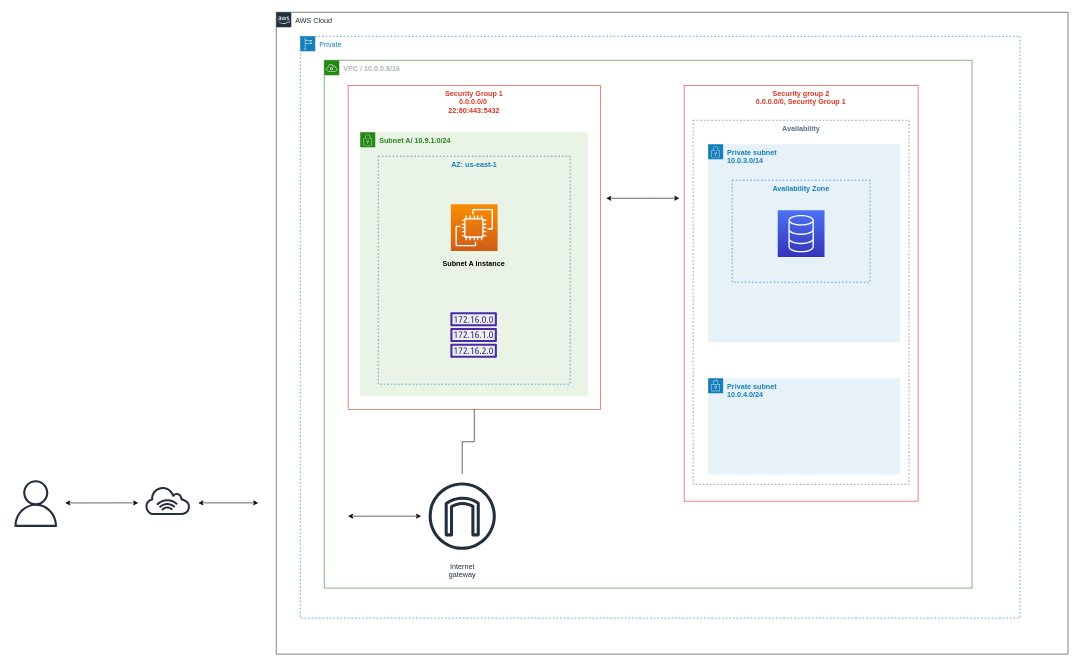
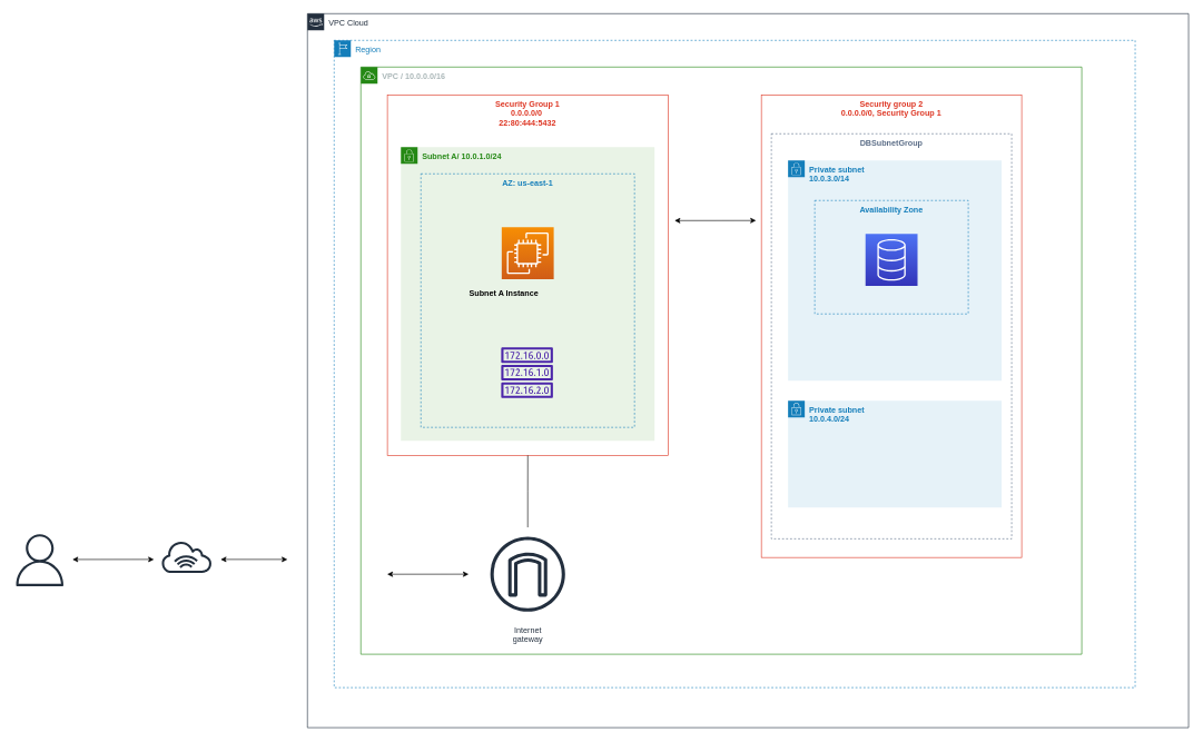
- <mxCell id="5" value="AWS Cloud" style="points=[[0,0],[0.25,0],[0.5,0],[0.75,0],[1,0],[1,0.25],[1,0.5],[1,0.75],[1,1],[0.75,1],[0.5,1],[0.25,1],[0,1],[0,0.75],[0,0.5],[0,0.25]];outlineConnect=0;gradientColor=none;html=1;whiteSpace=wrap;fontSize=12;fontStyle=0;container=1;pointerEvents=0;collapsible=0;recursiveResize=0;shape=mxgraph.aws4.group;grIcon=mxgraph.aws4.group_aws_cloud_alt;strokeColor=#232F3E;fillColor=none;verticalAlign=top;align=left;spacingLeft=30;fontColor=#232F3E;dashed=0;" parent="1" vertex="1"><mxGeometry x="460" y="20" width="1320" height="1070" as="geometry" /></mxCell>
+ <mxCell id="5" value="VPC Cloud" style="points=[[0,0],[0.25,0],[0.5,0],[0.75,0],[1,0],[1,0.25],[1,0.5],[1,0.75],[1,1],[0.75,1],[0.5,1],[0.25,1],[0,1],[0,0.75],[0,0.5],[0,0.25]];outlineConnect=0;gradientColor=none;html=1;whiteSpace=wrap;fontSize=12;fontStyle=0;container=1;pointerEvents=0;collapsible=0;recursiveResize=0;shape=mxgraph.aws4.group;grIcon=mxgraph.aws4.group_aws_cloud_alt;strokeColor=#232F3E;fillColor=none;verticalAlign=top;align=left;spacingLeft=30;fontColor=#232F3E;dashed=0;" parent="1" vertex="1"><mxGeometry x="460" y="20" width="1320" height="1070" as="geometry" /></mxCell>
- <mxCell id="6" value="Private" style="points=[[0,0],[0.25,0],[0.5,0],[0.75,0],[1,0],[1,0.25],[1,0.5],[1,0.75],[1,1],[0.75,1],[0.5,1],[0.25,1],[0,1],[0,0.75],[0,0.5],[0,0.25]];outlineConnect=0;gradientColor=none;html=1;whiteSpace=wrap;fontSize=12;fontStyle=0;container=1;pointerEvents=0;collapsible=0;recursiveResize=0;shape=mxgraph.aws4.group;grIcon=mxgraph.aws4.group_region;strokeColor=#147EBA;fillColor=none;verticalAlign=top;align=left;spacingLeft=30;fontColor=#147EBA;dashed=1;" parent="5" vertex="1"><mxGeometry x="40" y="40" width="1200" height="970" as="geometry" /></mxCell>
+ <mxCell id="6" value="Region" style="points=[[0,0],[0.25,0],[0.5,0],[0.75,0],[1,0],[1,0.25],[1,0.5],[1,0.75],[1,1],[0.75,1],[0.5,1],[0.25,1],[0,1],[0,0.75],[0,0.5],[0,0.25]];outlineConnect=0;gradientColor=none;html=1;whiteSpace=wrap;fontSize=12;fontStyle=0;container=1;pointerEvents=0;collapsible=0;recursiveResize=0;shape=mxgraph.aws4.group;grIcon=mxgraph.aws4.group_region;strokeColor=#147EBA;fillColor=none;verticalAlign=top;align=left;spacingLeft=30;fontColor=#147EBA;dashed=1;" parent="5" vertex="1"><mxGeometry x="40" y="40" width="1200" height="970" as="geometry" /></mxCell>
- <mxCell id="7" value="&lt;b&gt;VPC / 10.0.0.8/16&lt;/b&gt;" style="points=[[0,0],[0.25,0],[0.5,0],[0.75,0],[1,0],[1,0.25],[1,0.5],[1,0.75],[1,1],[0.75,1],[0.5,1],[0.25,1],[0,1],[0,0.75],[0,0.5],[0,0.25]];outlineConnect=0;gradientColor=none;html=1;whiteSpace=wrap;fontSize=12;fontStyle=0;container=1;pointerEvents=0;collapsible=0;recursiveResize=0;shape=mxgraph.aws4.group;grIcon=mxgraph.aws4.group_vpc;strokeColor=#248814;fillColor=none;verticalAlign=top;align=left;spacingLeft=30;fontColor=#AAB7B8;dashed=0;" parent="6" vertex="1"><mxGeometry x="40" y="40" width="1080" height="880" as="geometry" /></mxCell>
+ <mxCell id="7" value="&lt;b&gt;VPC / 10.0.0.0/16&lt;/b&gt;" style="points=[[0,0],[0.25,0],[0.5,0],[0.75,0],[1,0],[1,0.25],[1,0.5],[1,0.75],[1,1],[0.75,1],[0.5,1],[0.25,1],[0,1],[0,0.75],[0,0.5],[0,0.25]];outlineConnect=0;gradientColor=none;html=1;whiteSpace=wrap;fontSize=12;fontStyle=0;container=1;pointerEvents=0;collapsible=0;recursiveResize=0;shape=mxgraph.aws4.group;grIcon=mxgraph.aws4.group_vpc;strokeColor=#248814;fillColor=none;verticalAlign=top;align=left;spacingLeft=30;fontColor=#AAB7B8;dashed=0;" parent="6" vertex="1"><mxGeometry x="40" y="40" width="1080" height="880" as="geometry" /></mxCell>
- <mxCell id="13" value="Security Group 1&#10;0.0.0.0/0 &#10;22:80:443:5432&#10; &#10;" style="fillColor=none;strokeColor=#DD3522;verticalAlign=top;fontStyle=1;fontColor=#DD3522;" parent="7" vertex="1"><mxGeometry x="39.75" y="42" width="420.5" height="540" as="geometry" /></mxCell>
+ <mxCell id="13" value="Security Group 1&#10;0.0.0.0/0 &#10;22:80:444:5432&#10; &#10;" style="fillColor=none;strokeColor=#DD3522;verticalAlign=top;fontStyle=1;fontColor=#DD3522;" parent="7" vertex="1"><mxGeometry x="39.75" y="42" width="420.5" height="540" as="geometry" /></mxCell>
- <mxCell id="9" value="Availability" style="fillColor=none;strokeColor=#5A6C86;dashed=1;verticalAlign=top;fontStyle=1;fontColor=#5A6C86;" vertex="1" parent="7"><mxGeometry x="615" y="100" width="360" height="607" as="geometry" /></mxCell>
+ <mxCell id="9" value="DBSubnetGroup" style="fillColor=none;strokeColor=#5A6C86;dashed=1;verticalAlign=top;fontStyle=1;fontColor=#5A6C86;" vertex="1" parent="7"><mxGeometry x="615" y="100" width="360" height="607" as="geometry" /></mxCell>
- <mxCell id="14" value="&lt;b&gt;Subnet A/ 10.9.1.0/24&lt;/b&gt;" style="points=[[0,0],[0.25,0],[0.5,0],[0.75,0],[1,0],[1,0.25],[1,0.5],[1,0.75],[1,1],[0.75,1],[0.5,1],[0.25,1],[0,1],[0,0.75],[0,0.5],[0,0.25]];outlineConnect=0;gradientColor=none;html=1;whiteSpace=wrap;fontSize=12;fontStyle=0;container=1;pointerEvents=0;collapsible=0;recursiveResize=0;shape=mxgraph.aws4.group;grIcon=mxgraph.aws4.group_security_group;grStroke=0;strokeColor=#248814;fillColor=#E9F3E6;verticalAlign=top;align=left;spacingLeft=30;fontColor=#248814;dashed=0;" parent="7" vertex="1"><mxGeometry x="60" y="120" width="380" height="440" as="geometry" /></mxCell>
+ <mxCell id="14" value="&lt;b&gt;Subnet A/ 10.0.1.0/24&lt;/b&gt;" style="points=[[0,0],[0.25,0],[0.5,0],[0.75,0],[1,0],[1,0.25],[1,0.5],[1,0.75],[1,1],[0.75,1],[0.5,1],[0.25,1],[0,1],[0,0.75],[0,0.5],[0,0.25]];outlineConnect=0;gradientColor=none;html=1;whiteSpace=wrap;fontSize=12;fontStyle=0;container=1;pointerEvents=0;collapsible=0;recursiveResize=0;shape=mxgraph.aws4.group;grIcon=mxgraph.aws4.group_security_group;grStroke=0;strokeColor=#248814;fillColor=#E9F3E6;verticalAlign=top;align=left;spacingLeft=30;fontColor=#248814;dashed=0;" parent="7" vertex="1"><mxGeometry x="60" y="120" width="380" height="440" as="geometry" /></mxCell>
- <mxCell id="17" value="Subnet A Instance" style="text;html=1;align=center;verticalAlign=middle;resizable=0;points=[];autosize=1;strokeColor=none;fillColor=none;fontStyle=1" vertex="1" parent="14"><mxGeometry x="124" y="205" width="130" height="30" as="geometry" /></mxCell>
+ <mxCell id="17" value="Subnet A Instance" style="text;html=1;align=center;verticalAlign=middle;resizable=0;points=[];autosize=1;strokeColor=none;fillColor=none;fontStyle=1" vertex="1" parent="14"><mxGeometry x="89" y="205" width="130" height="30" as="geometry" /></mxCell>
- <mxCell id="19" value="&lt;b&gt;Private subnet &lt;br&gt;10.0.4.0/24&lt;/b&gt;" style="points=[[0,0],[0.25,0],[0.5,0],[0.75,0],[1,0],[1,0.25],[1,0.5],[1,0.75],[1,1],[0.75,1],[0.5,1],[0.25,1],[0,1],[0,0.75],[0,0.5],[0,0.25]];outlineConnect=0;gradientColor=none;html=1;whiteSpace=wrap;fontSize=12;fontStyle=0;container=1;pointerEvents=0;collapsible=0;recursiveResize=0;shape=mxgraph.aws4.group;grIcon=mxgraph.aws4.group_security_group;grStroke=0;strokeColor=#147EBA;fillColor=#E6F2F8;verticalAlign=top;align=left;spacingLeft=30;fontColor=#147EBA;dashed=0;" vertex="1" parent="7"><mxGeometry x="640" y="530" width="320" height="160" as="geometry" /></mxCell>
+ <mxCell id="19" value="&lt;b&gt;Private subnet &lt;br&gt;10.0.4.0/24&lt;/b&gt;" style="points=[[0,0],[0.25,0],[0.5,0],[0.75,0],[1,0],[1,0.25],[1,0.5],[1,0.75],[1,1],[0.75,1],[0.5,1],[0.25,1],[0,1],[0,0.75],[0,0.5],[0,0.25]];outlineConnect=0;gradientColor=none;html=1;whiteSpace=wrap;fontSize=12;fontStyle=0;container=1;pointerEvents=0;collapsible=0;recursiveResize=0;shape=mxgraph.aws4.group;grIcon=mxgraph.aws4.group_security_group;grStroke=0;strokeColor=#147EBA;fillColor=#E6F2F8;verticalAlign=top;align=left;spacingLeft=30;fontColor=#147EBA;dashed=0;" vertex="1" parent="7"><mxGeometry x="640" y="500" width="320" height="160" as="geometry" /></mxCell>
- <mxCell id="21" value="Internet&#10;gateway" style="sketch=0;outlineConnect=0;fontColor=#232F3E;gradientColor=none;strokeColor=#232F3E;fillColor=#ffffff;dashed=0;verticalLabelPosition=bottom;verticalAlign=top;align=center;html=1;fontSize=12;fontStyle=0;aspect=fixed;shape=mxgraph.aws4.resourceIcon;resIcon=mxgraph.aws4.internet_gateway;" vertex="1" parent="7"><mxGeometry x="160" y="690" width="140" height="140" as="geometry" /></mxCell>
+ <mxCell id="21" value="Internet&#10;gateway" style="sketch=0;outlineConnect=0;fontColor=#232F3E;gradientColor=none;strokeColor=#232F3E;fillColor=#ffffff;dashed=0;verticalLabelPosition=bottom;verticalAlign=top;align=center;html=1;fontSize=12;fontStyle=0;aspect=fixed;shape=mxgraph.aws4.resourceIcon;resIcon=mxgraph.aws4.internet_gateway;" vertex="1" parent="7"><mxGeometry x="180" y="690" width="140" height="140" as="geometry" /></mxCell>
